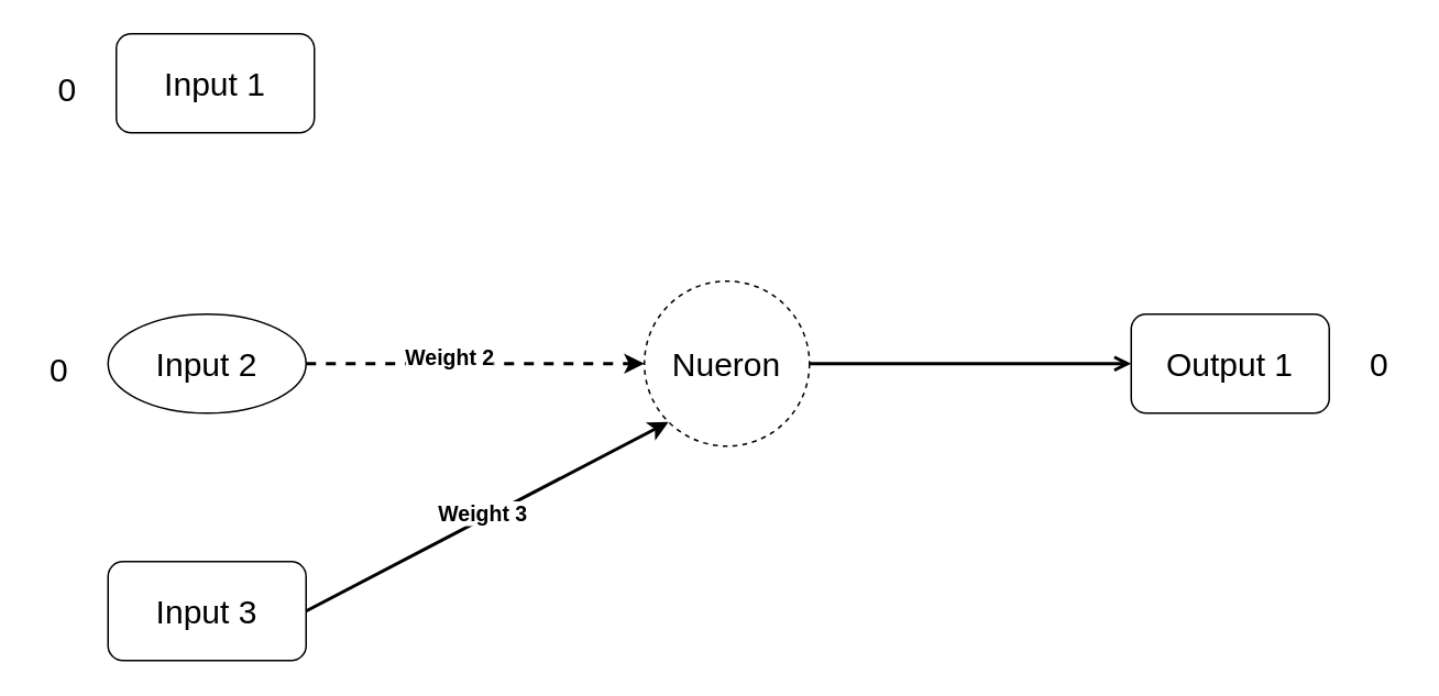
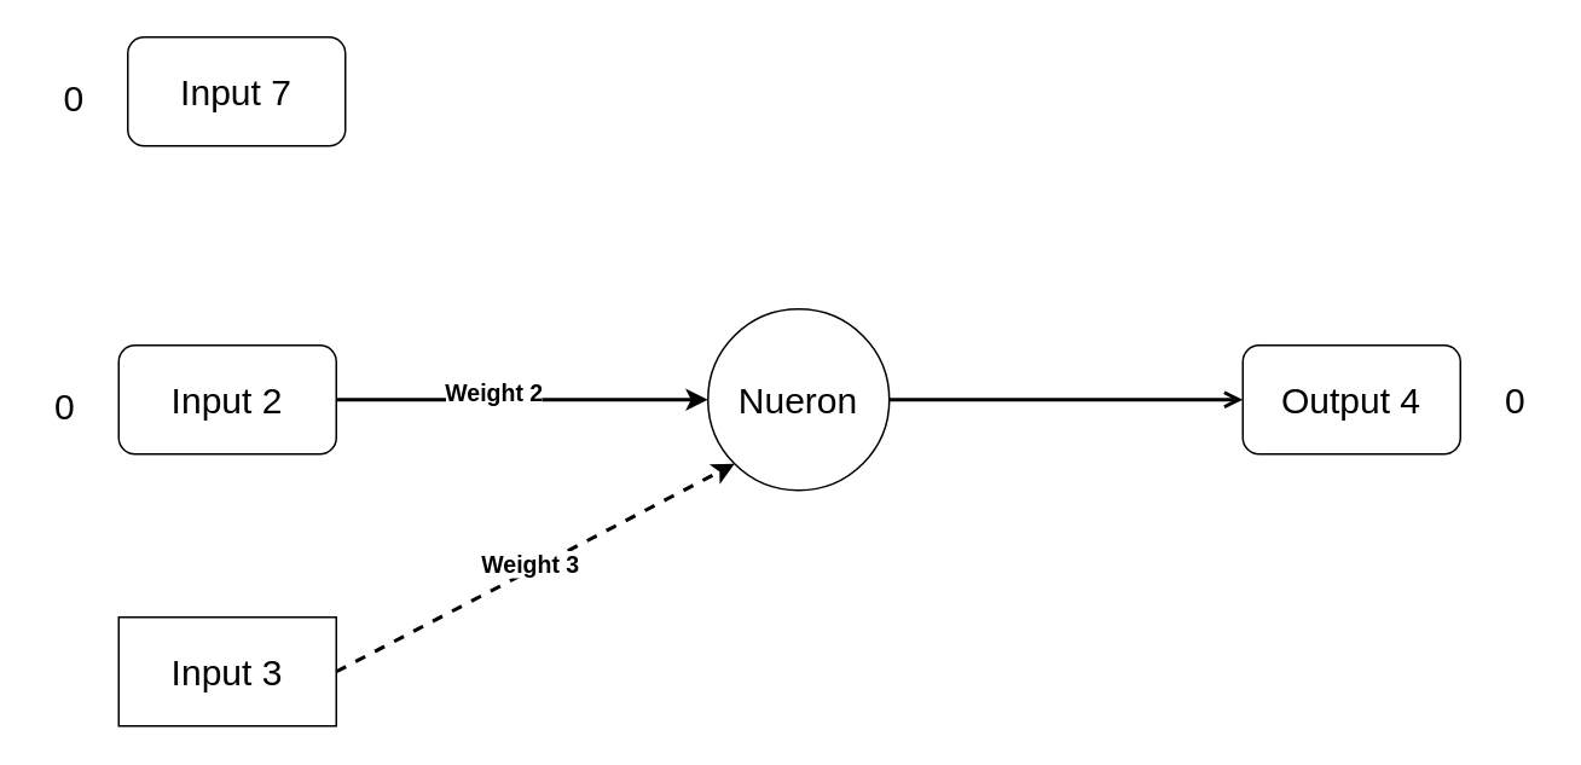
- <mxCell id="3" value="Input 1" style="rounded=1;whiteSpace=wrap;html=1;fontSize=20;" parent="2" vertex="1"><mxGeometry x="45" width="120" height="60" as="geometry" /></mxCell>
+ <mxCell id="3" value="Input 7" style="rounded=1;whiteSpace=wrap;html=1;fontSize=20;" parent="2" vertex="1"><mxGeometry x="45" width="120" height="60" as="geometry" /></mxCell>
- <mxCell id="6" value="Input 2" style="ellipse;whiteSpace=wrap;html=1;fontSize=20;" parent="5" vertex="1"><mxGeometry x="45" width="120" height="60" as="geometry" /></mxCell>
+ <mxCell id="6" value="Input 2" style="rounded=1;whiteSpace=wrap;html=1;fontSize=20;" parent="5" vertex="1"><mxGeometry x="45" width="120" height="60" as="geometry" /></mxCell>
- <mxCell id="15" style="edgeStyle=orthogonalEdgeStyle;rounded=0;orthogonalLoop=1;jettySize=auto;html=1;exitX=1;exitY=0.5;exitDx=0;exitDy=0;entryX=0;entryY=0.5;entryDx=0;entryDy=0;strokeWidth=2;dashed=1;" parent="1" source="6" target="11" edge="1"><mxGeometry relative="1" as="geometry" /></mxCell>
+ <mxCell id="15" style="edgeStyle=orthogonalEdgeStyle;rounded=0;orthogonalLoop=1;jettySize=auto;html=1;exitX=1;exitY=0.5;exitDx=0;exitDy=0;entryX=0;entryY=0.5;entryDx=0;entryDy=0;strokeWidth=2;" parent="1" source="6" target="11" edge="1"><mxGeometry relative="1" as="geometry" /></mxCell>
- <mxCell id="11" value="Nueron" style="ellipse;whiteSpace=wrap;html=1;aspect=fixed;fontSize=20;dashed=1;" parent="1" vertex="1"><mxGeometry x="390" y="170" width="100" height="100" as="geometry" /></mxCell>
+ <mxCell id="11" value="Nueron" style="ellipse;whiteSpace=wrap;html=1;aspect=fixed;fontSize=20;" parent="1" vertex="1"><mxGeometry x="390" y="170" width="100" height="100" as="geometry" /></mxCell>
- <mxCell id="13" value="Output 1" style="rounded=1;whiteSpace=wrap;html=1;fontSize=20;" parent="12" vertex="1"><mxGeometry x="45" width="120" height="60" as="geometry" /></mxCell>
+ <mxCell id="13" value="Output 4" style="rounded=1;whiteSpace=wrap;html=1;fontSize=20;" parent="12" vertex="1"><mxGeometry x="45" width="120" height="60" as="geometry" /></mxCell>
- <mxCell id="17" style="rounded=0;orthogonalLoop=1;jettySize=auto;html=1;exitX=1;exitY=0.5;exitDx=0;exitDy=0;entryX=0;entryY=1;entryDx=0;entryDy=0;strokeWidth=2;" parent="1" source="9" target="11" edge="1"><mxGeometry relative="1" as="geometry" /></mxCell>
+ <mxCell id="17" style="rounded=0;orthogonalLoop=1;jettySize=auto;html=1;exitX=1;exitY=0.5;exitDx=0;exitDy=0;entryX=0;entryY=1;entryDx=0;entryDy=0;strokeWidth=2;dashed=1;" parent="1" source="9" target="11" edge="1"><mxGeometry relative="1" as="geometry" /></mxCell>
- <mxCell id="9" value="Input 3" style="rounded=1;whiteSpace=wrap;html=1;fontSize=20;" parent="8" vertex="1"><mxGeometry x="45" width="120" height="60" as="geometry" /></mxCell>
+ <mxCell id="9" value="Input 3" style="whiteSpace=wrap;html=1;fontSize=20;rounded=0;" parent="8" vertex="1"><mxGeometry x="45" width="120" height="60" as="geometry" /></mxCell>
